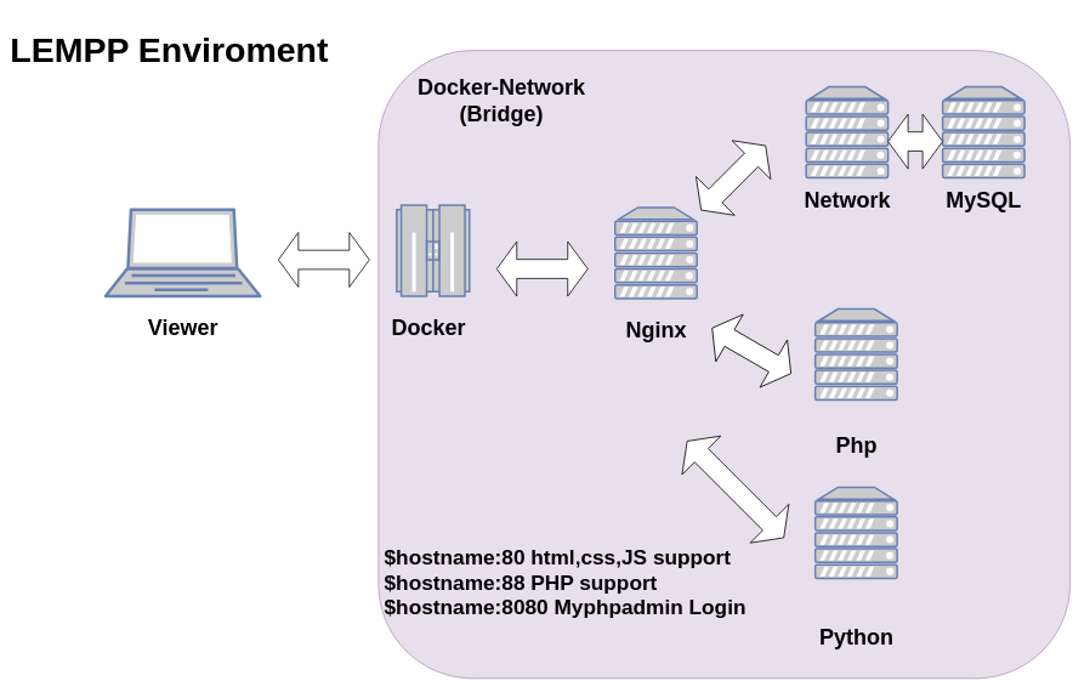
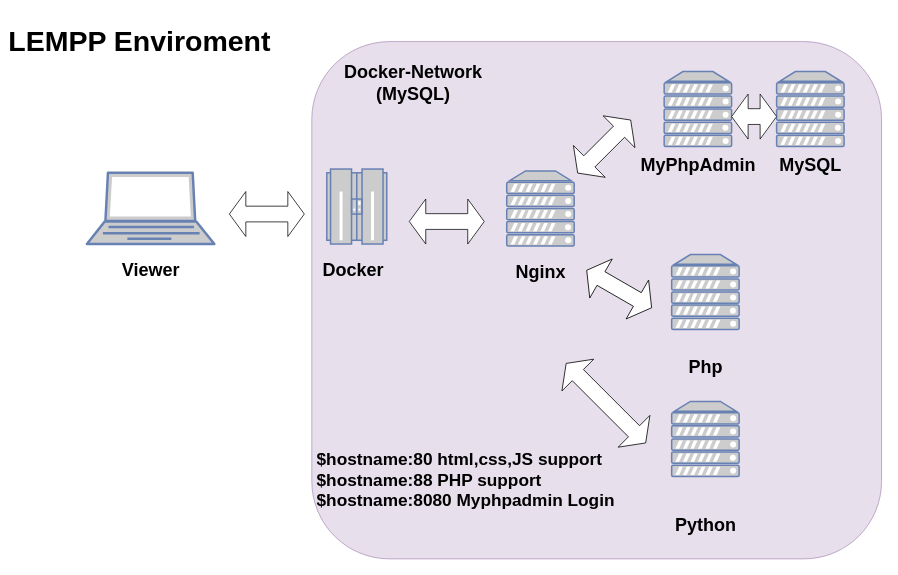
- <mxCell id="24" value="Docker-Network&lt;br&gt;(Bridge)" style="text;strokeColor=none;fillColor=none;html=1;fontSize=24;fontStyle=1;verticalAlign=middle;align=center;" parent="1" vertex="1"><mxGeometry x="385" y="75" width="330" height="70" as="geometry" /></mxCell>
+ <mxCell id="24" value="Docker-Network&lt;br&gt;(MySQL)" style="text;strokeColor=none;fillColor=none;html=1;fontSize=24;fontStyle=1;verticalAlign=middle;align=center;" parent="1" vertex="1"><mxGeometry x="385" y="75" width="330" height="70" as="geometry" /></mxCell>
- <mxCell id="12" value="Network" style="text;strokeColor=none;fillColor=none;html=1;fontSize=24;fontStyle=1;verticalAlign=middle;align=center;" parent="1" vertex="1"><mxGeometry x="765" y="185" width="330" height="70" as="geometry" /></mxCell>
+ <mxCell id="12" value="MyPhpAdmin" style="text;strokeColor=none;fillColor=none;html=1;fontSize=24;fontStyle=1;verticalAlign=middle;align=center;" parent="1" vertex="1"><mxGeometry x="765" y="185" width="330" height="70" as="geometry" /></mxCell>
